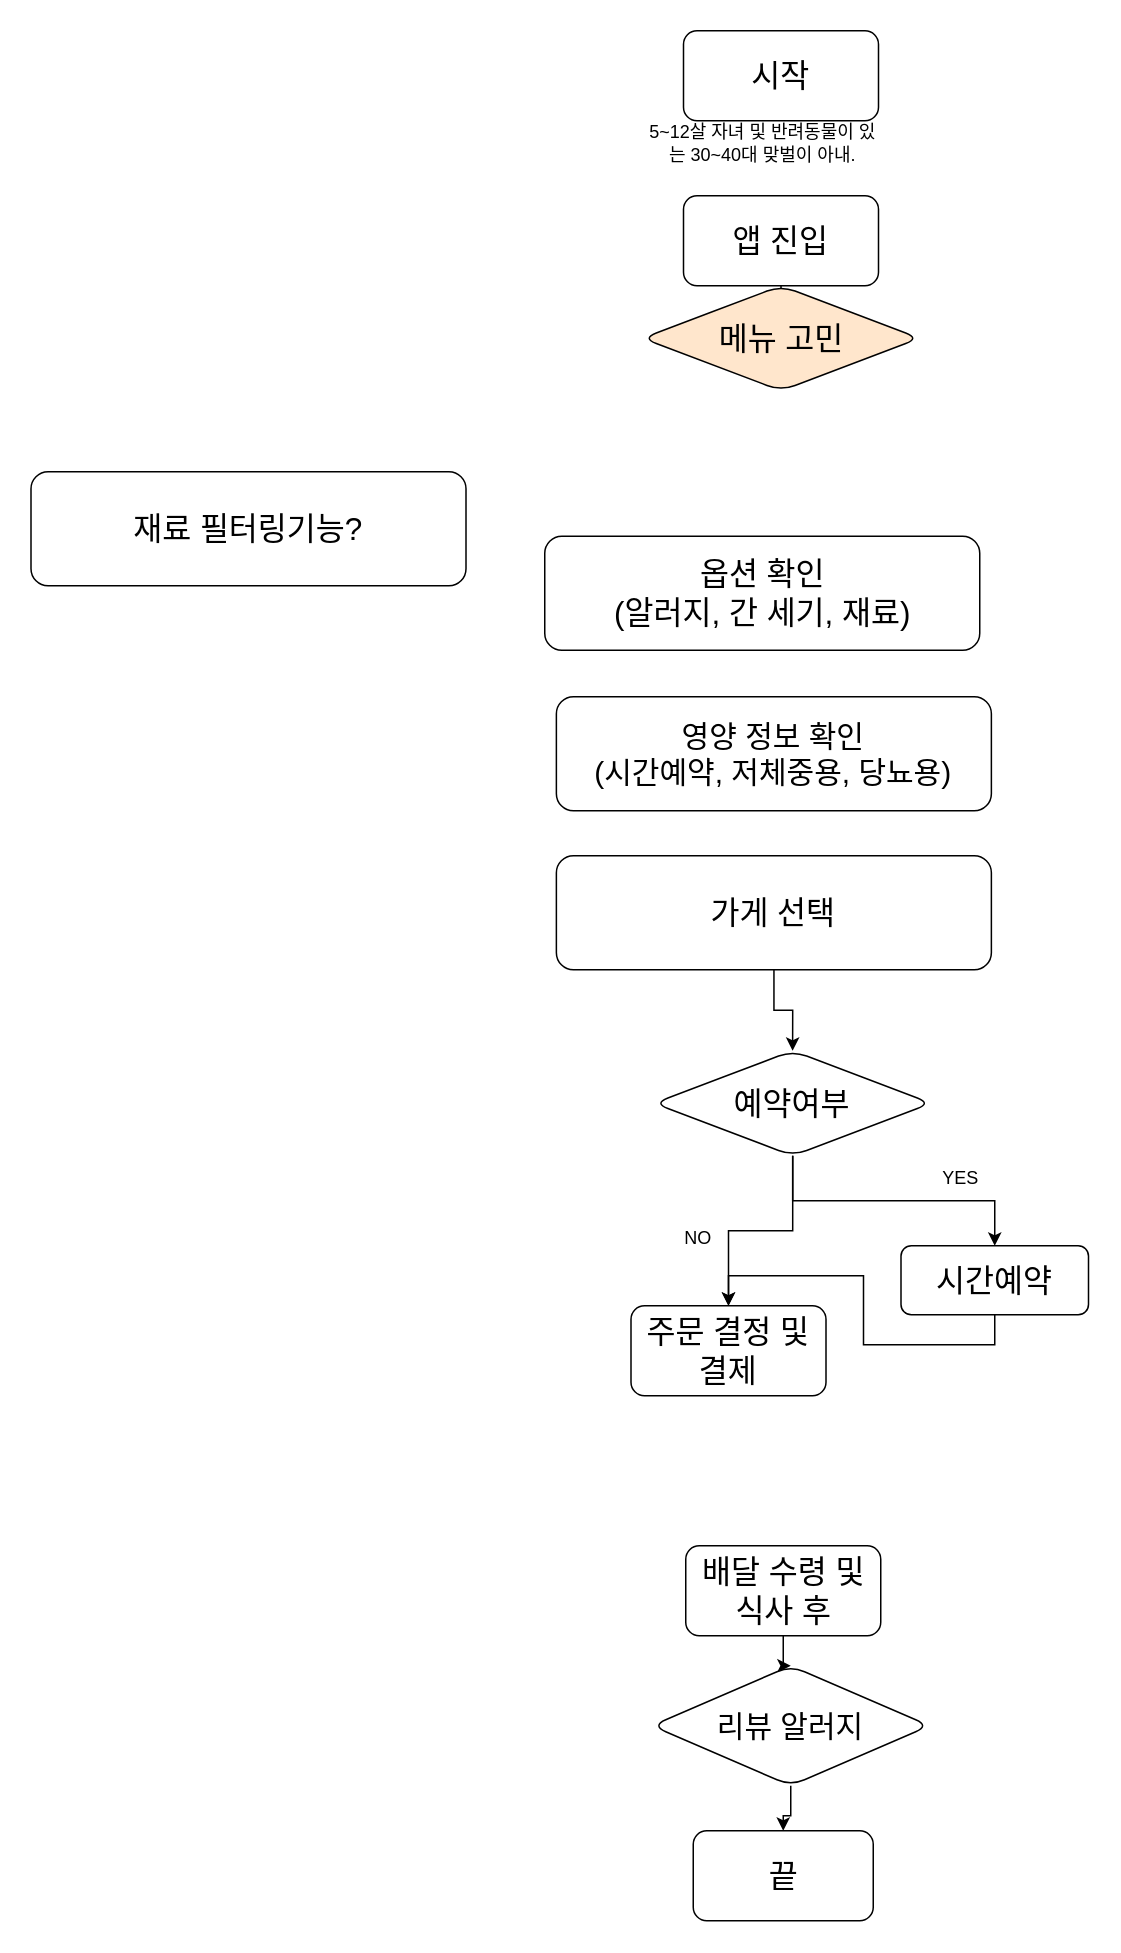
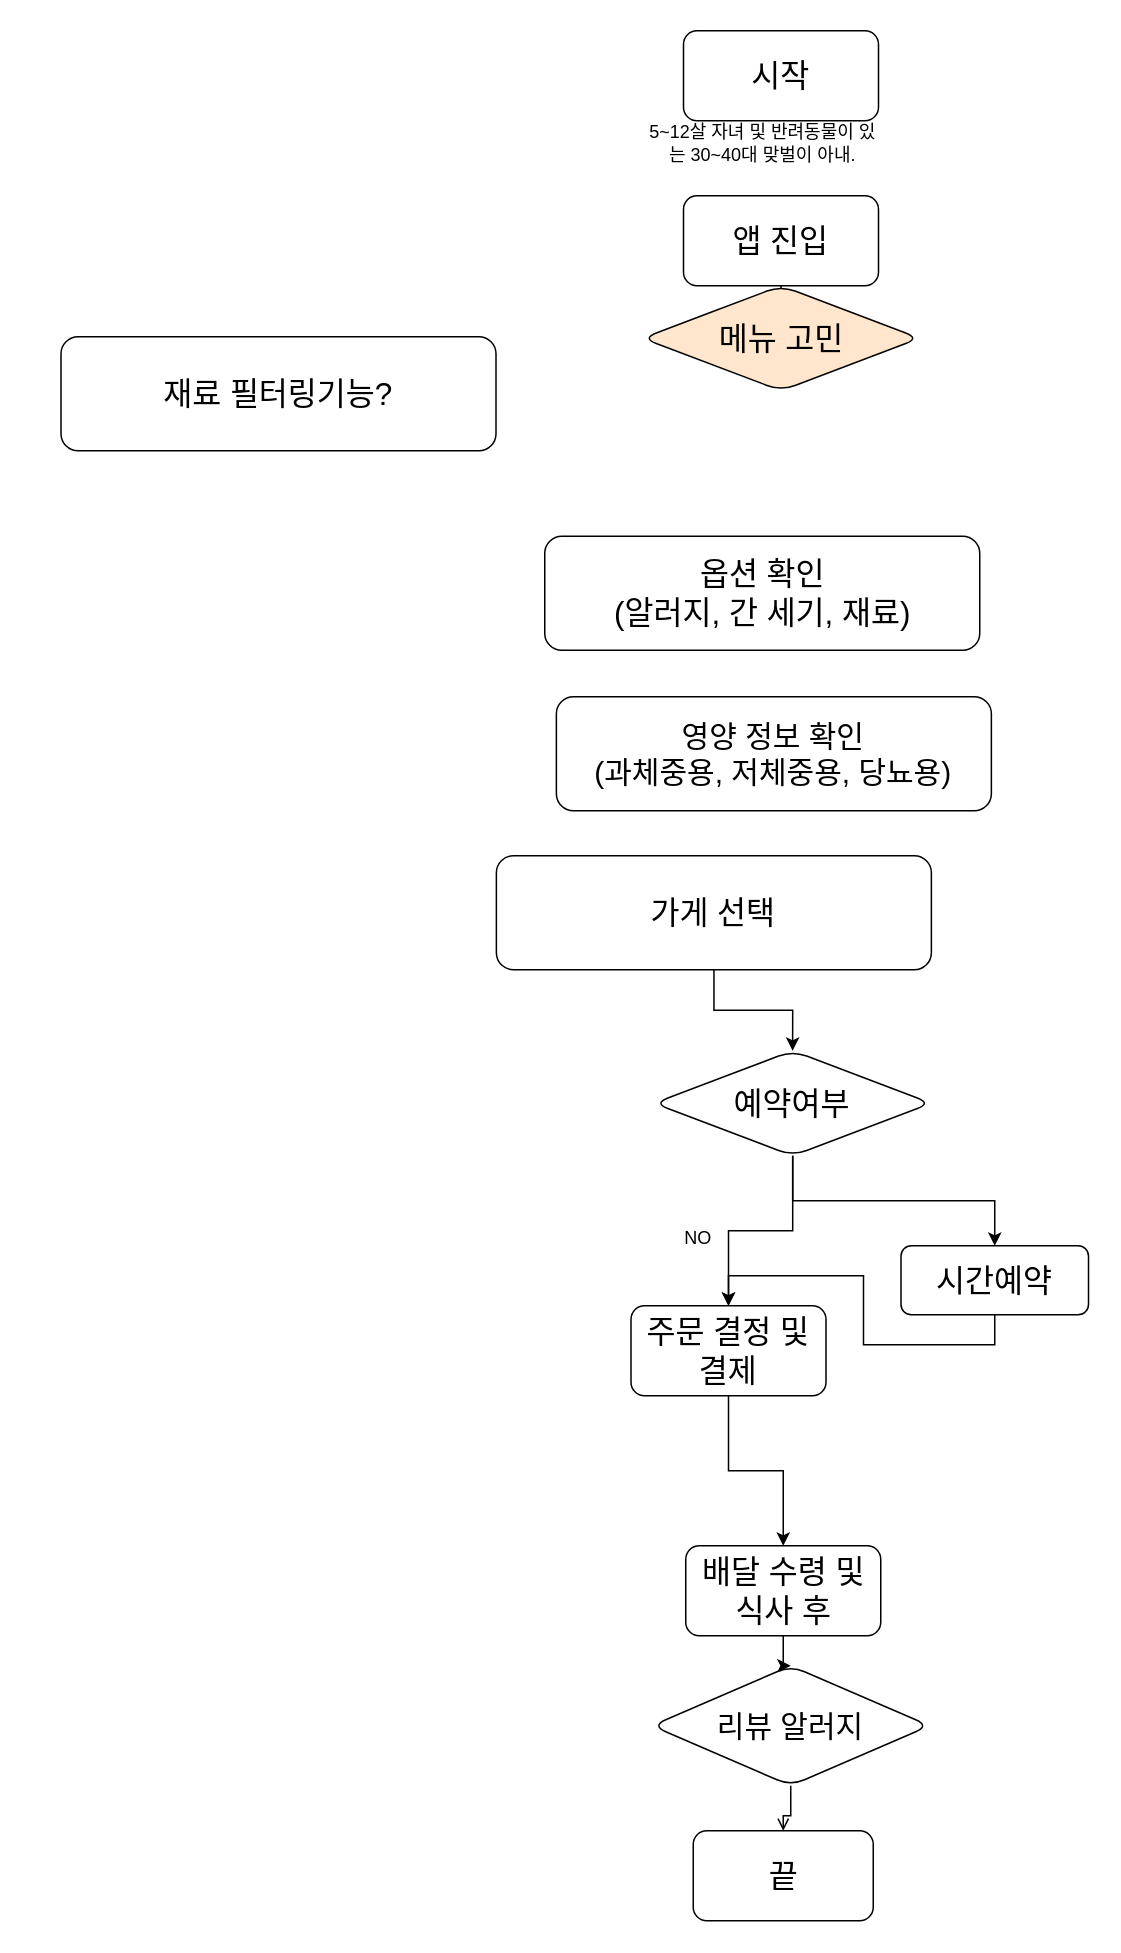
- <mxCell id="25" value="&lt;span style=&quot;font-size: 21px;&quot;&gt;재료 필터링기능?&lt;/span&gt;" style="rounded=1;whiteSpace=wrap;html=1;perimeterSpacing=0;" vertex="1" parent="1"><mxGeometry x="20" y="314" width="290" height="76" as="geometry" /></mxCell>
+ <mxCell id="25" value="&lt;span style=&quot;font-size: 21px;&quot;&gt;재료 필터링기능?&lt;/span&gt;" style="rounded=1;whiteSpace=wrap;html=1;perimeterSpacing=0;" vertex="1" parent="1"><mxGeometry x="40" y="224" width="290" height="76" as="geometry" /></mxCell>
- <mxCell id="17" value="&lt;font style=&quot;font-size: 20px;&quot;&gt;영양 정보 확인&lt;/font&gt;&lt;div&gt;&lt;font style=&quot;font-size: 20px;&quot;&gt;(시간예약, 저체중용, 당뇨용)&lt;/font&gt;&lt;/div&gt;" style="rounded=1;whiteSpace=wrap;html=1;perimeterSpacing=0;" vertex="1" parent="1"><mxGeometry x="370.25" y="464" width="290" height="76" as="geometry" /></mxCell>
+ <mxCell id="17" value="&lt;font style=&quot;font-size: 20px;&quot;&gt;영양 정보 확인&lt;/font&gt;&lt;div&gt;&lt;font style=&quot;font-size: 20px;&quot;&gt;(과체중용, 저체중용, 당뇨용)&lt;/font&gt;&lt;/div&gt;" style="rounded=1;whiteSpace=wrap;html=1;perimeterSpacing=0;" vertex="1" parent="1"><mxGeometry x="370.25" y="464" width="290" height="76" as="geometry" /></mxCell>
- <mxCell id="19" value="&lt;span style=&quot;font-size: 21px;&quot;&gt;가게 선택&lt;/span&gt;" style="rounded=1;whiteSpace=wrap;html=1;perimeterSpacing=0;" vertex="1" parent="1"><mxGeometry x="370.25" y="570" width="290" height="76" as="geometry" /></mxCell>
+ <mxCell id="19" value="&lt;span style=&quot;font-size: 21px;&quot;&gt;가게 선택&lt;/span&gt;" style="rounded=1;whiteSpace=wrap;html=1;perimeterSpacing=0;" vertex="1" parent="1"><mxGeometry x="330.25" y="570" width="290" height="76" as="geometry" /></mxCell>
- <mxCell id="23" value="YES" style="text;html=1;whiteSpace=wrap;strokeColor=none;fillColor=none;align=center;verticalAlign=middle;rounded=0;" vertex="1" parent="1"><mxGeometry x="610" y="770" width="60" height="30" as="geometry" /></mxCell>
+ <mxCell id="6" style="edgeStyle=orthogonalEdgeStyle;rounded=0;orthogonalLoop=1;jettySize=auto;html=1;exitX=0.5;exitY=1;exitDx=0;exitDy=0;entryX=0.5;entryY=0;entryDx=0;entryDy=0;" edge="1" parent="1" source="7" target="9"><mxGeometry relative="1" as="geometry" /></mxCell>
- <mxCell id="10" value="" style="edgeStyle=orthogonalEdgeStyle;rounded=0;orthogonalLoop=1;jettySize=auto;html=1;" edge="1" parent="1" source="11" target="12"><mxGeometry relative="1" as="geometry" /></mxCell>
+ <mxCell id="10" value="" style="edgeStyle=orthogonalEdgeStyle;rounded=0;orthogonalLoop=1;jettySize=auto;html=1;endArrow=open;" edge="1" parent="1" source="11" target="12"><mxGeometry relative="1" as="geometry" /></mxCell>
